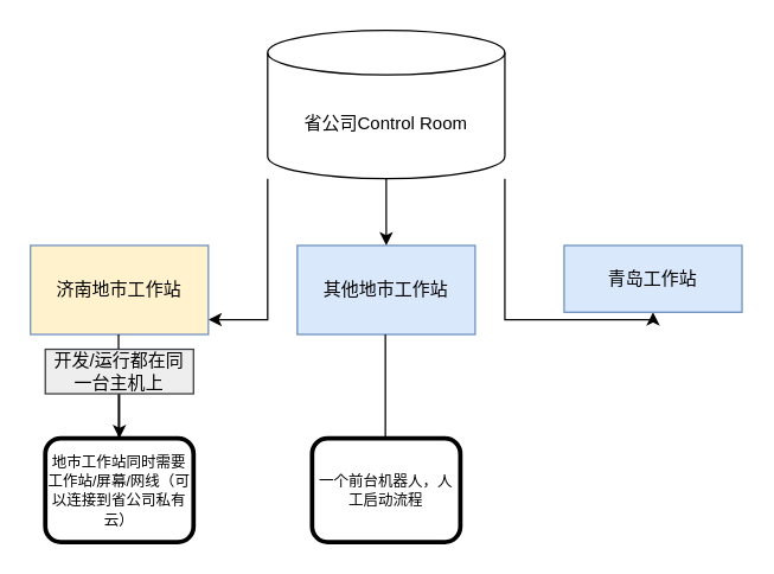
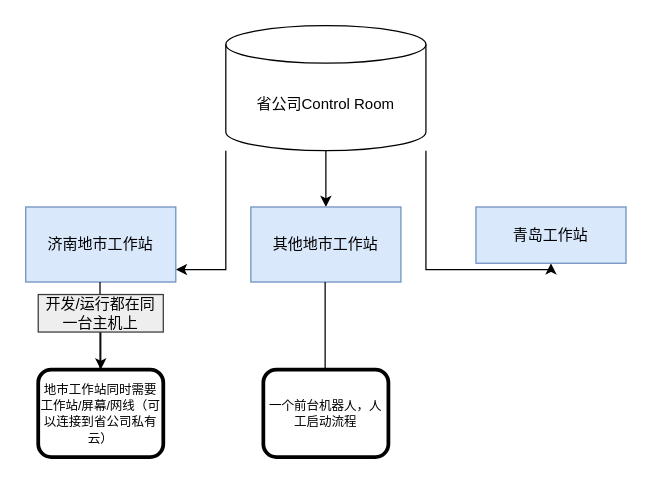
- <mxCell id="6" value="济南地市工作站" style="whiteSpace=wrap;html=1;fillColor=#fff2cc;strokeColor=#6c8ebf;" vertex="1" parent="1"><mxGeometry x="20" y="165" width="120" height="60" as="geometry" /></mxCell>
+ <mxCell id="6" value="济南地市工作站" style="whiteSpace=wrap;html=1;fillColor=#dae8fc;strokeColor=#6c8ebf;" vertex="1" parent="1"><mxGeometry x="20" y="165" width="120" height="60" as="geometry" /></mxCell>
